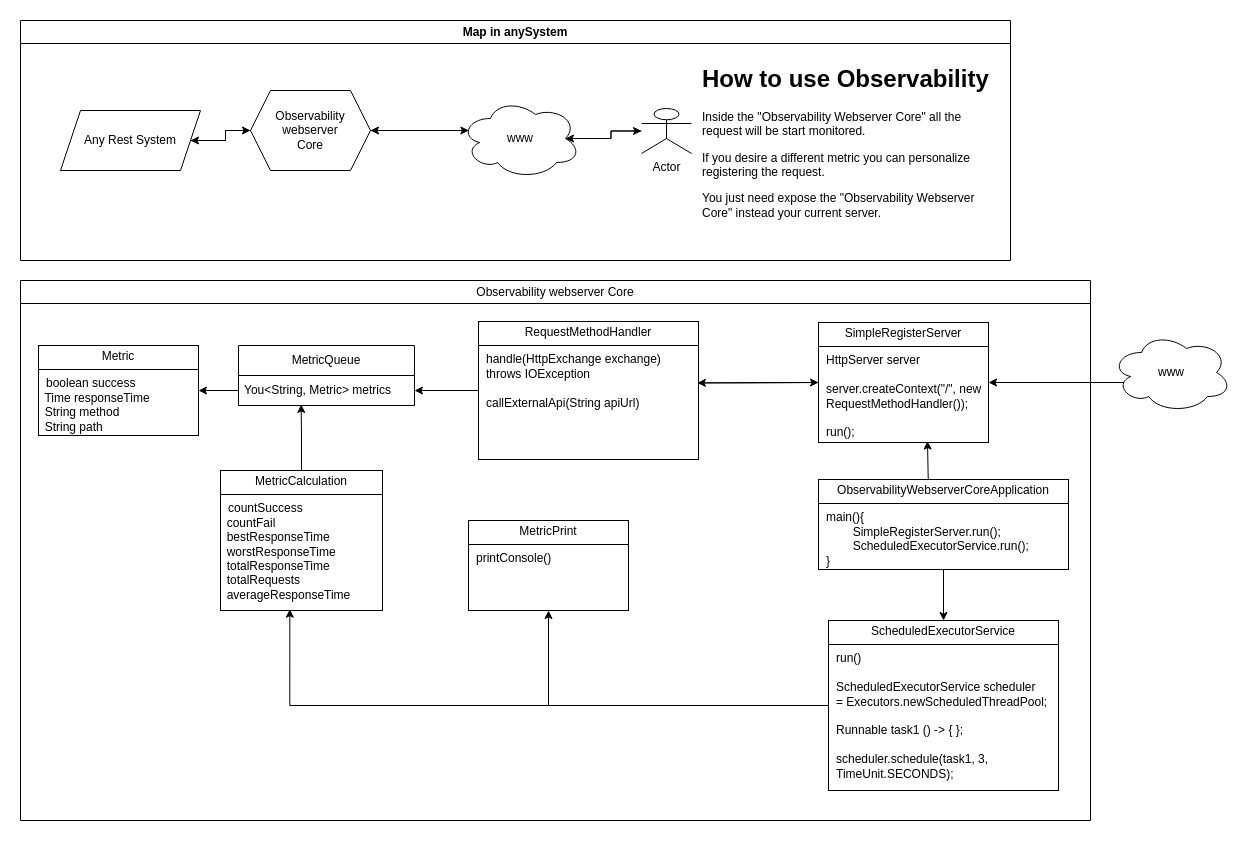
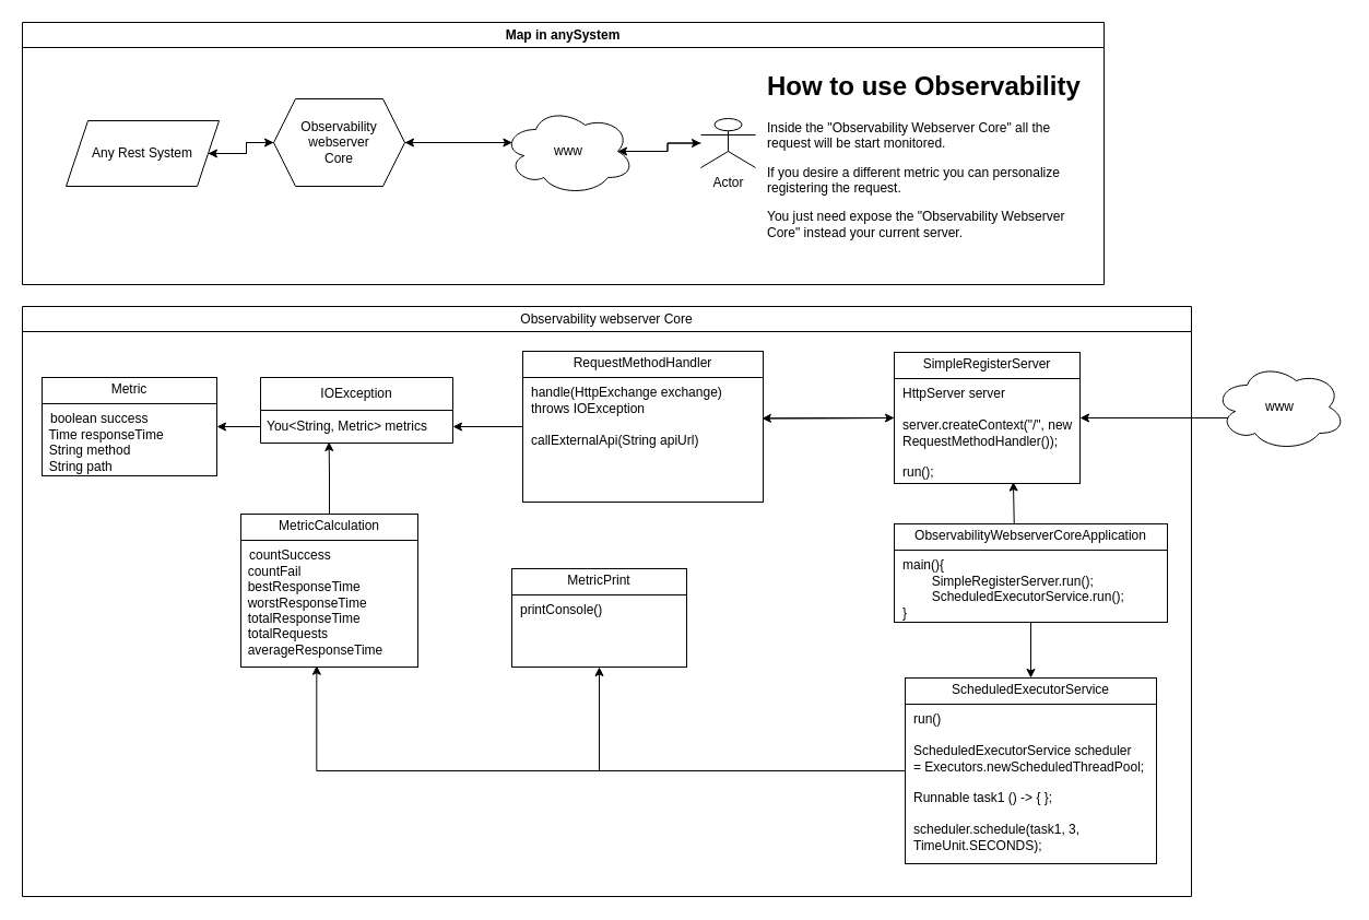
- <mxCell id="3" value="MetricQueue" style="swimlane;fontStyle=0;childLayout=stackLayout;horizontal=1;startSize=30;horizontalStack=0;resizeParent=1;resizeParentMax=0;resizeLast=0;collapsible=1;marginBottom=0;whiteSpace=wrap;html=1;" parent="2" vertex="1"><mxGeometry x="218" y="65" width="176" height="60" as="geometry" /></mxCell>
+ <mxCell id="3" value="IOException" style="swimlane;fontStyle=0;childLayout=stackLayout;horizontal=1;startSize=30;horizontalStack=0;resizeParent=1;resizeParentMax=0;resizeLast=0;collapsible=1;marginBottom=0;whiteSpace=wrap;html=1;" parent="2" vertex="1"><mxGeometry x="218" y="65" width="176" height="60" as="geometry" /></mxCell>
